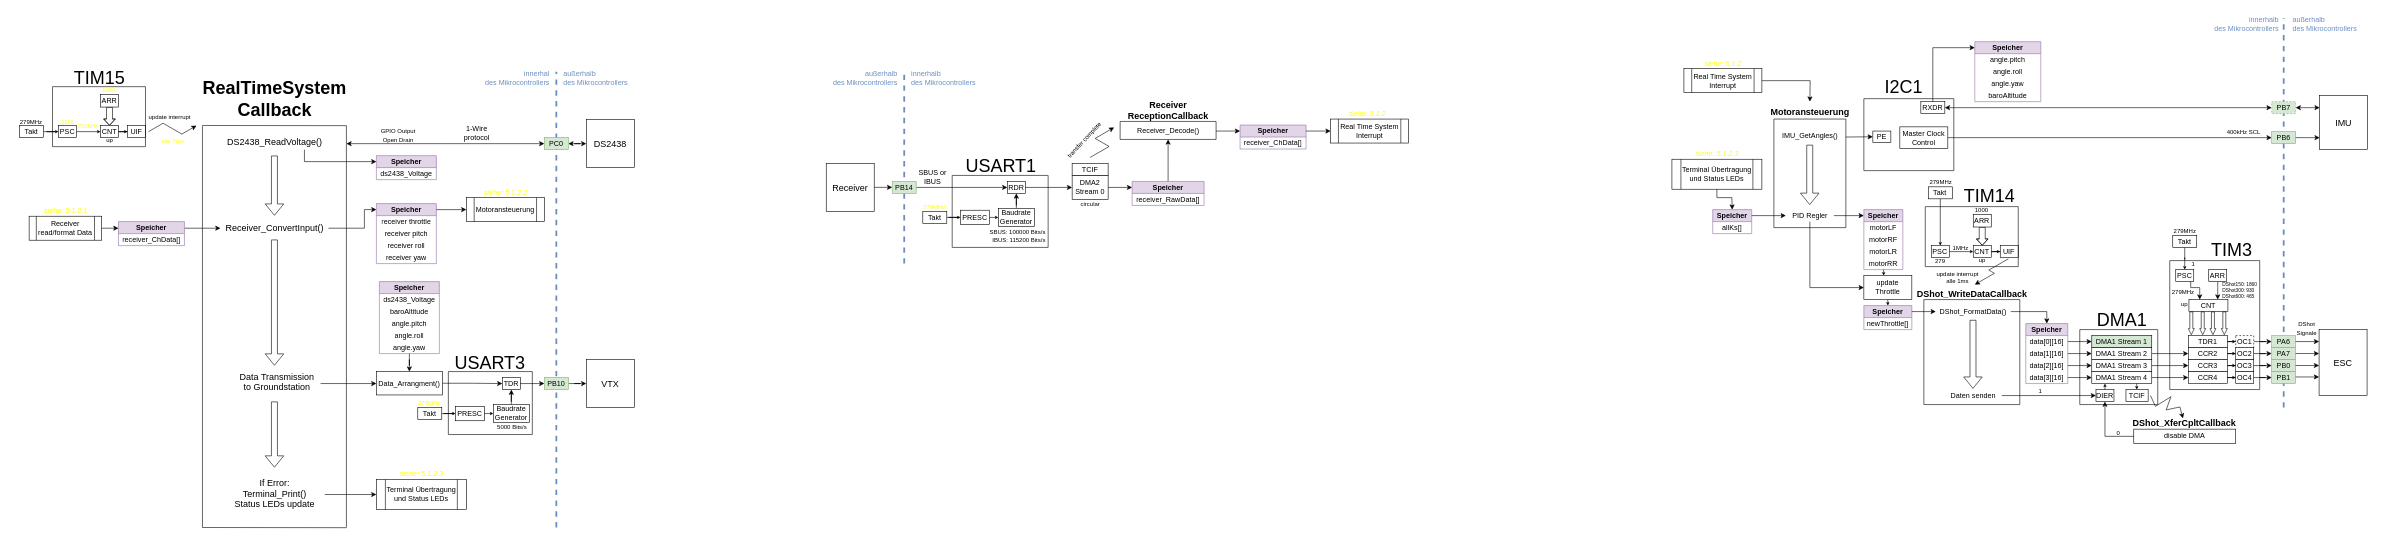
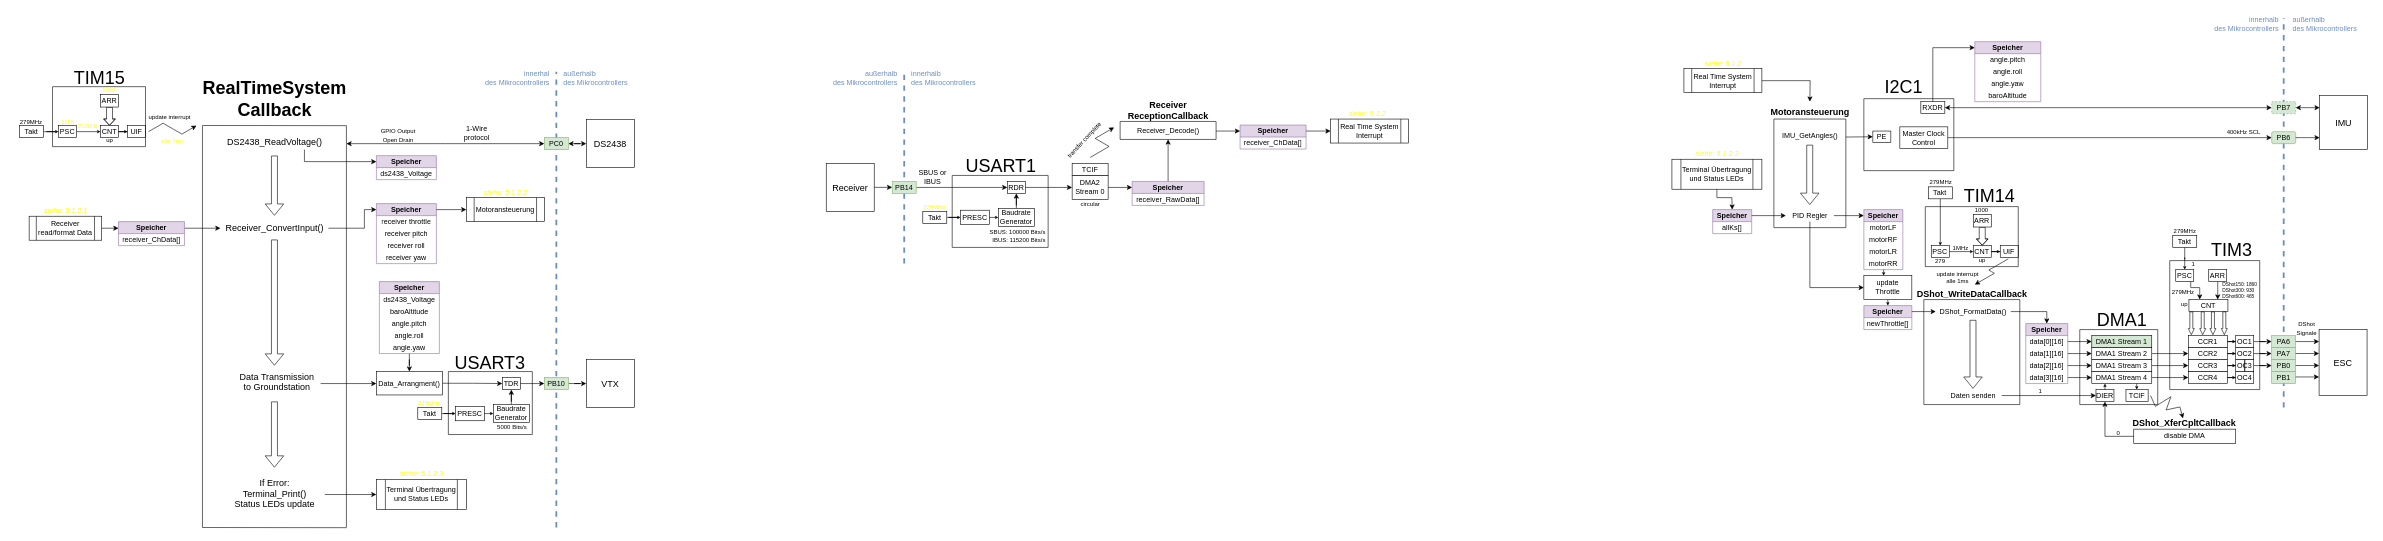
- <mxCell id="157" value="PB6" style="rounded=0;whiteSpace=wrap;html=1;fillColor=#d5e8d4;strokeColor=#82b366;" parent="1" vertex="1"><mxGeometry x="3786" y="219" width="40" height="20" as="geometry" /></mxCell>
+ <mxCell id="157" value="PB6" style="whiteSpace=wrap;html=1;fillColor=#d5e8d4;strokeColor=#82b366;rounded=1;" parent="1" vertex="1"><mxGeometry x="3786" y="219" width="40" height="20" as="geometry" /></mxCell>
- <mxCell id="261" value="TDR1" style="whiteSpace=wrap;html=1;" parent="1" vertex="1"><mxGeometry x="3647" y="559" width="65" height="20" as="geometry" /></mxCell>
+ <mxCell id="261" value="CCR1" style="whiteSpace=wrap;html=1;" parent="1" vertex="1"><mxGeometry x="3647" y="559" width="65" height="20" as="geometry" /></mxCell>
- <mxCell id="269" value="OC1" style="whiteSpace=wrap;html=1;dashed=1;" parent="1" vertex="1"><mxGeometry x="3726" y="559" width="30" height="20" as="geometry" /></mxCell>
+ <mxCell id="269" value="OC1" style="whiteSpace=wrap;html=1;" parent="1" vertex="1"><mxGeometry x="3726" y="559" width="30" height="20" as="geometry" /></mxCell>
- <mxCell id="274" style="edgeStyle=orthogonalEdgeStyle;rounded=0;orthogonalLoop=1;jettySize=auto;html=1;entryX=0;entryY=0.5;entryDx=0;entryDy=0;" parent="1" source="275" target="289" edge="1"><mxGeometry relative="1" as="geometry" /></mxCell>
+ <mxCell id="274" style="edgeStyle=orthogonalEdgeStyle;rounded=0;orthogonalLoop=1;jettySize=auto;html=1;" parent="1" source="275" target="273" edge="1"><mxGeometry relative="1" as="geometry" /></mxCell>
